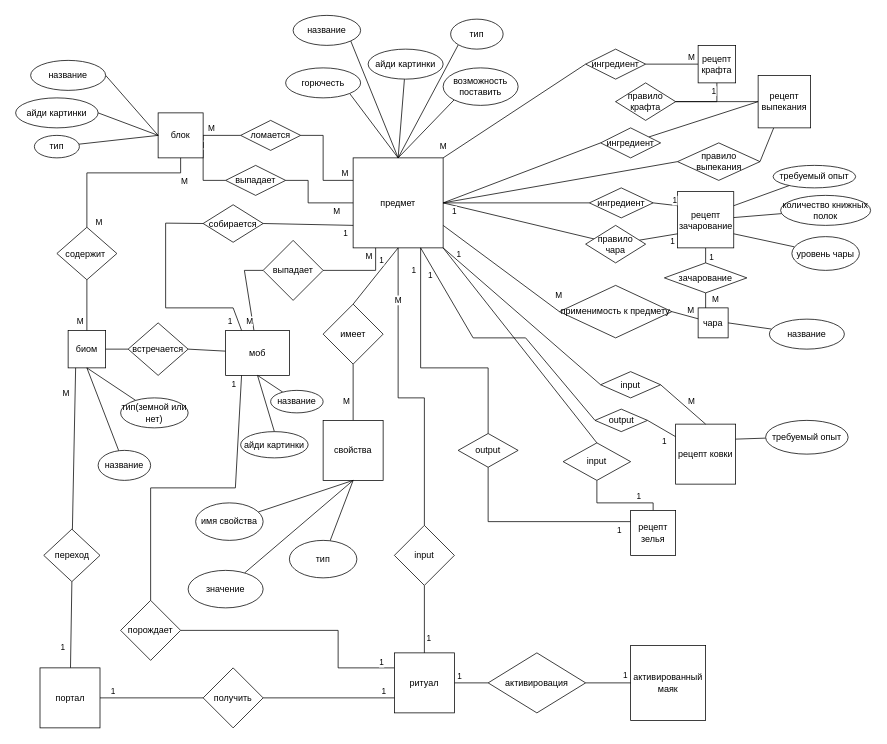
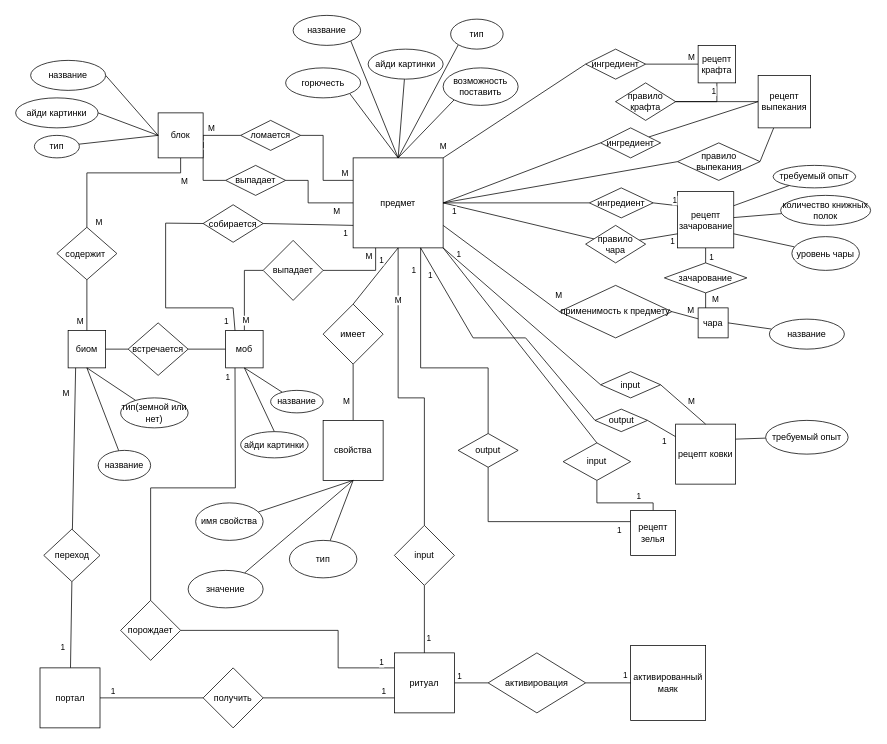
- <mxCell id="44" value="моб" style="whiteSpace=wrap;html=1;aspect=fixed;" vertex="1" parent="1"><mxGeometry x="300" y="440" width="85" height="60" as="geometry" /></mxCell>
+ <mxCell id="44" value="моб" style="whiteSpace=wrap;html=1;aspect=fixed;" vertex="1" parent="1"><mxGeometry x="300" y="440" width="50" height="50" as="geometry" /></mxCell>
